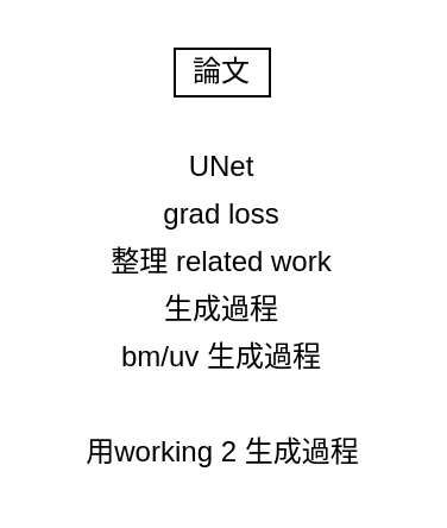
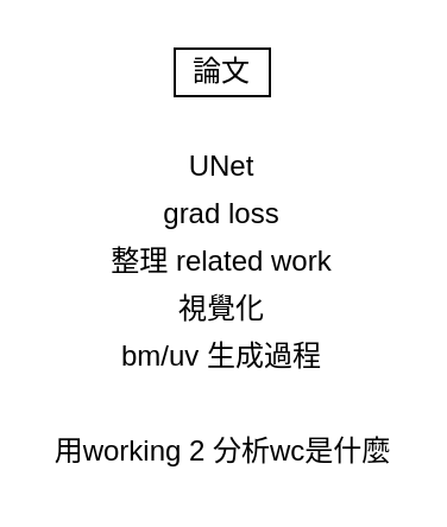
- <mxCell id="6" value="生成過程" style="rounded=0;whiteSpace=wrap;html=1;shadow=0;strokeWidth=1;strokeColor=none;" parent="1" vertex="1"><mxGeometry x="38" y="120" width="110" height="20" as="geometry" /></mxCell>
+ <mxCell id="6" value="視覺化" style="rounded=0;whiteSpace=wrap;html=1;shadow=0;strokeWidth=1;strokeColor=none;" parent="1" vertex="1"><mxGeometry x="38" y="120" width="110" height="20" as="geometry" /></mxCell>
- <mxCell id="8" value="用working 2 生成過程" style="rounded=0;whiteSpace=wrap;html=1;shadow=0;strokeWidth=1;strokeColor=none;" parent="1" vertex="1"><mxGeometry x="20.5" y="180" width="145" height="20" as="geometry" /></mxCell>
+ <mxCell id="8" value="用working 2 分析wc是什麼" style="rounded=0;whiteSpace=wrap;html=1;shadow=0;strokeWidth=1;strokeColor=none;" parent="1" vertex="1"><mxGeometry x="20.5" y="180" width="145" height="20" as="geometry" /></mxCell>
